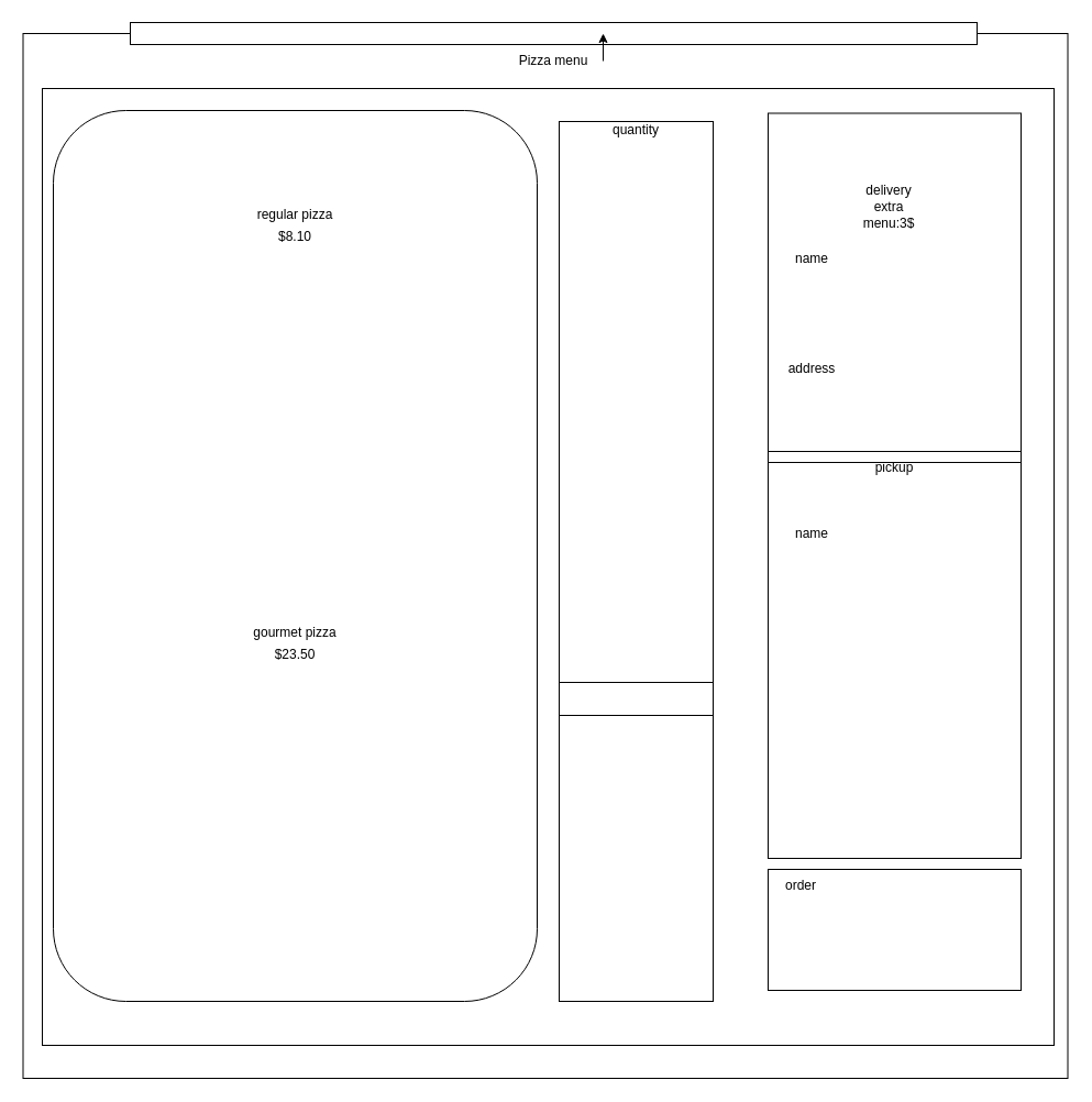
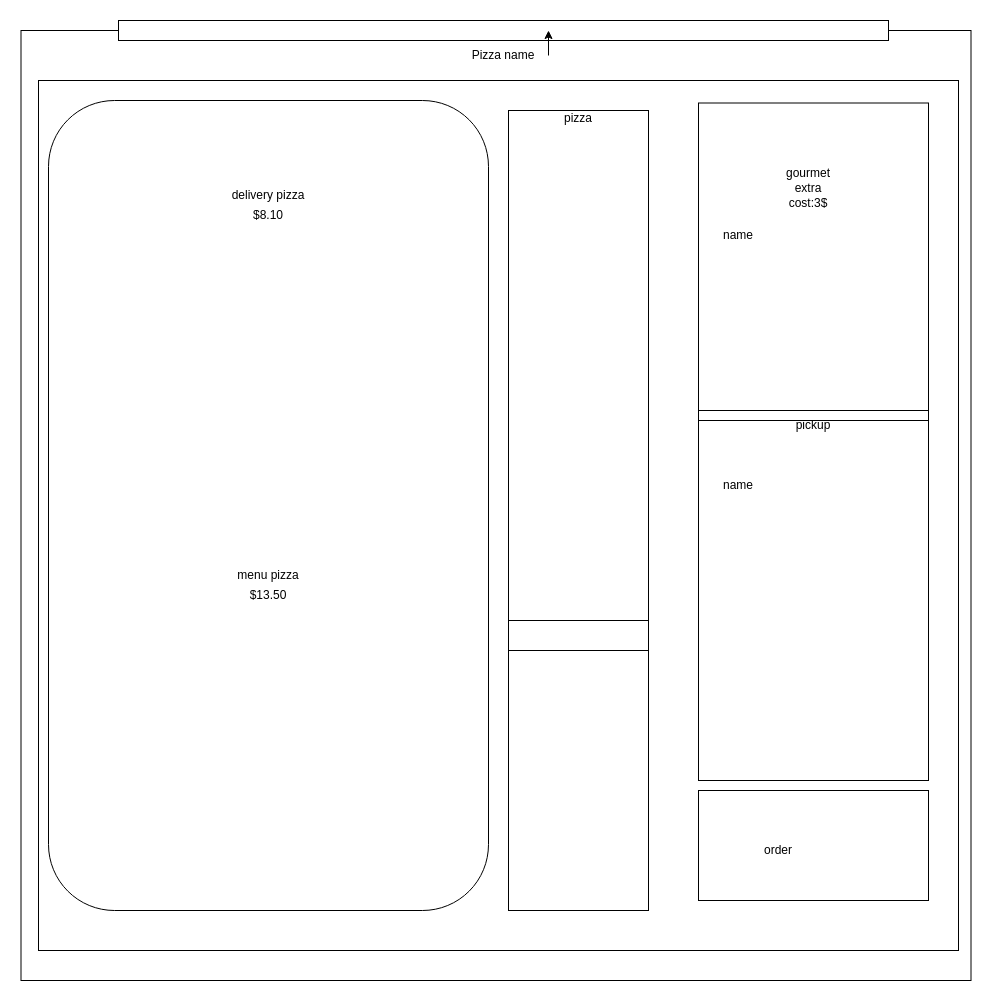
- <mxCell id="7" value="Pizza menu" style="text;html=1;strokeColor=none;fillColor=none;align=center;verticalAlign=middle;whiteSpace=wrap;rounded=0;" parent="1" vertex="1"><mxGeometry x="458" y="40" width="90" height="30" as="geometry" /></mxCell>
+ <mxCell id="7" value="Pizza name" style="text;html=1;strokeColor=none;fillColor=none;align=center;verticalAlign=middle;whiteSpace=wrap;rounded=0;" parent="1" vertex="1"><mxGeometry x="458" y="40" width="90" height="30" as="geometry" /></mxCell>
- <mxCell id="9" value="quantity" style="text;html=1;strokeColor=none;fillColor=none;align=center;verticalAlign=middle;whiteSpace=wrap;rounded=0;" parent="1" vertex="1"><mxGeometry x="548" y="102.5" width="60" height="30" as="geometry" /></mxCell>
+ <mxCell id="9" value="pizza" style="text;html=1;strokeColor=none;fillColor=none;align=center;verticalAlign=middle;whiteSpace=wrap;rounded=0;" parent="1" vertex="1"><mxGeometry x="548" y="102.5" width="60" height="30" as="geometry" /></mxCell>
- <mxCell id="15" value="delivery" style="text;html=1;strokeColor=none;fillColor=none;align=center;verticalAlign=middle;whiteSpace=wrap;rounded=0;" vertex="1" parent="1"><mxGeometry x="778" y="162.5" width="60" height="20" as="geometry" /></mxCell>
+ <mxCell id="15" value="gourmet" style="text;html=1;strokeColor=none;fillColor=none;align=center;verticalAlign=middle;whiteSpace=wrap;rounded=0;" vertex="1" parent="1"><mxGeometry x="778" y="162.5" width="60" height="20" as="geometry" /></mxCell>
- <mxCell id="10" value="regular pizza" style="text;html=1;strokeColor=none;fillColor=none;align=center;verticalAlign=middle;whiteSpace=wrap;rounded=0;" parent="1" vertex="1"><mxGeometry x="168" y="180" width="200" height="30" as="geometry" /></mxCell>
+ <mxCell id="10" value="delivery pizza" style="text;html=1;strokeColor=none;fillColor=none;align=center;verticalAlign=middle;whiteSpace=wrap;rounded=0;" parent="1" vertex="1"><mxGeometry x="168" y="180" width="200" height="30" as="geometry" /></mxCell>
- <mxCell id="18" value="extra menu:3$" style="text;html=1;strokeColor=none;fillColor=none;align=center;verticalAlign=middle;whiteSpace=wrap;rounded=0;" vertex="1" parent="1"><mxGeometry x="778" y="180" width="60" height="30" as="geometry" /></mxCell>
+ <mxCell id="18" value="extra cost:3$" style="text;html=1;strokeColor=none;fillColor=none;align=center;verticalAlign=middle;whiteSpace=wrap;rounded=0;" vertex="1" parent="1"><mxGeometry x="778" y="180" width="60" height="30" as="geometry" /></mxCell>
- <mxCell id="13" value="address" style="text;html=1;strokeColor=none;fillColor=none;align=center;verticalAlign=middle;whiteSpace=wrap;rounded=0;" vertex="1" parent="1"><mxGeometry x="708" y="320" width="60" height="30" as="geometry" /></mxCell>
- <mxCell id="19" value="gourmet pizza" style="text;html=1;strokeColor=none;fillColor=none;align=center;verticalAlign=middle;whiteSpace=wrap;rounded=0;" vertex="1" parent="1"><mxGeometry x="198" y="560" width="140" height="30" as="geometry" /></mxCell>
+ <mxCell id="19" value="menu pizza" style="text;html=1;strokeColor=none;fillColor=none;align=center;verticalAlign=middle;whiteSpace=wrap;rounded=0;" vertex="1" parent="1"><mxGeometry x="198" y="560" width="140" height="30" as="geometry" /></mxCell>
- <mxCell id="20" value="$23.50" style="text;html=1;strokeColor=none;fillColor=none;align=center;verticalAlign=middle;whiteSpace=wrap;rounded=0;" vertex="1" parent="1"><mxGeometry x="238" y="580" width="60" height="30" as="geometry" /></mxCell>
+ <mxCell id="20" value="$13.50" style="text;html=1;strokeColor=none;fillColor=none;align=center;verticalAlign=middle;whiteSpace=wrap;rounded=0;" vertex="1" parent="1"><mxGeometry x="238" y="580" width="60" height="30" as="geometry" /></mxCell>
- <mxCell id="24" value="order" style="text;html=1;strokeColor=none;fillColor=none;align=center;verticalAlign=middle;whiteSpace=wrap;rounded=0;" vertex="1" parent="1"><mxGeometry x="698" y="790" width="60" height="30" as="geometry" /></mxCell>
+ <mxCell id="24" value="order" style="text;html=1;strokeColor=none;fillColor=none;align=center;verticalAlign=middle;whiteSpace=wrap;rounded=0;" vertex="1" parent="1"><mxGeometry x="748" y="835" width="60" height="30" as="geometry" /></mxCell>
